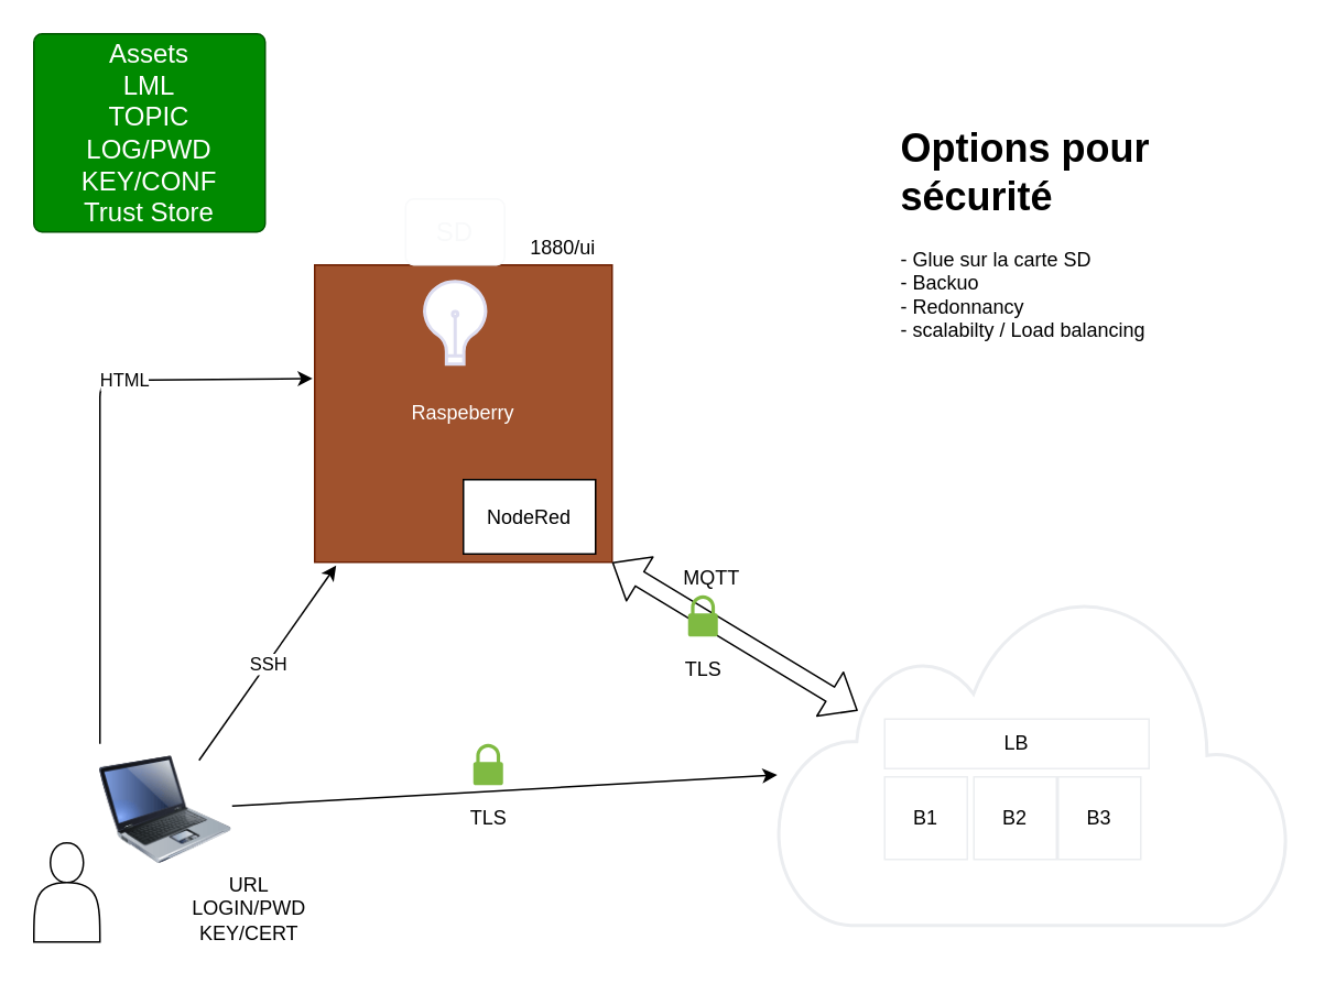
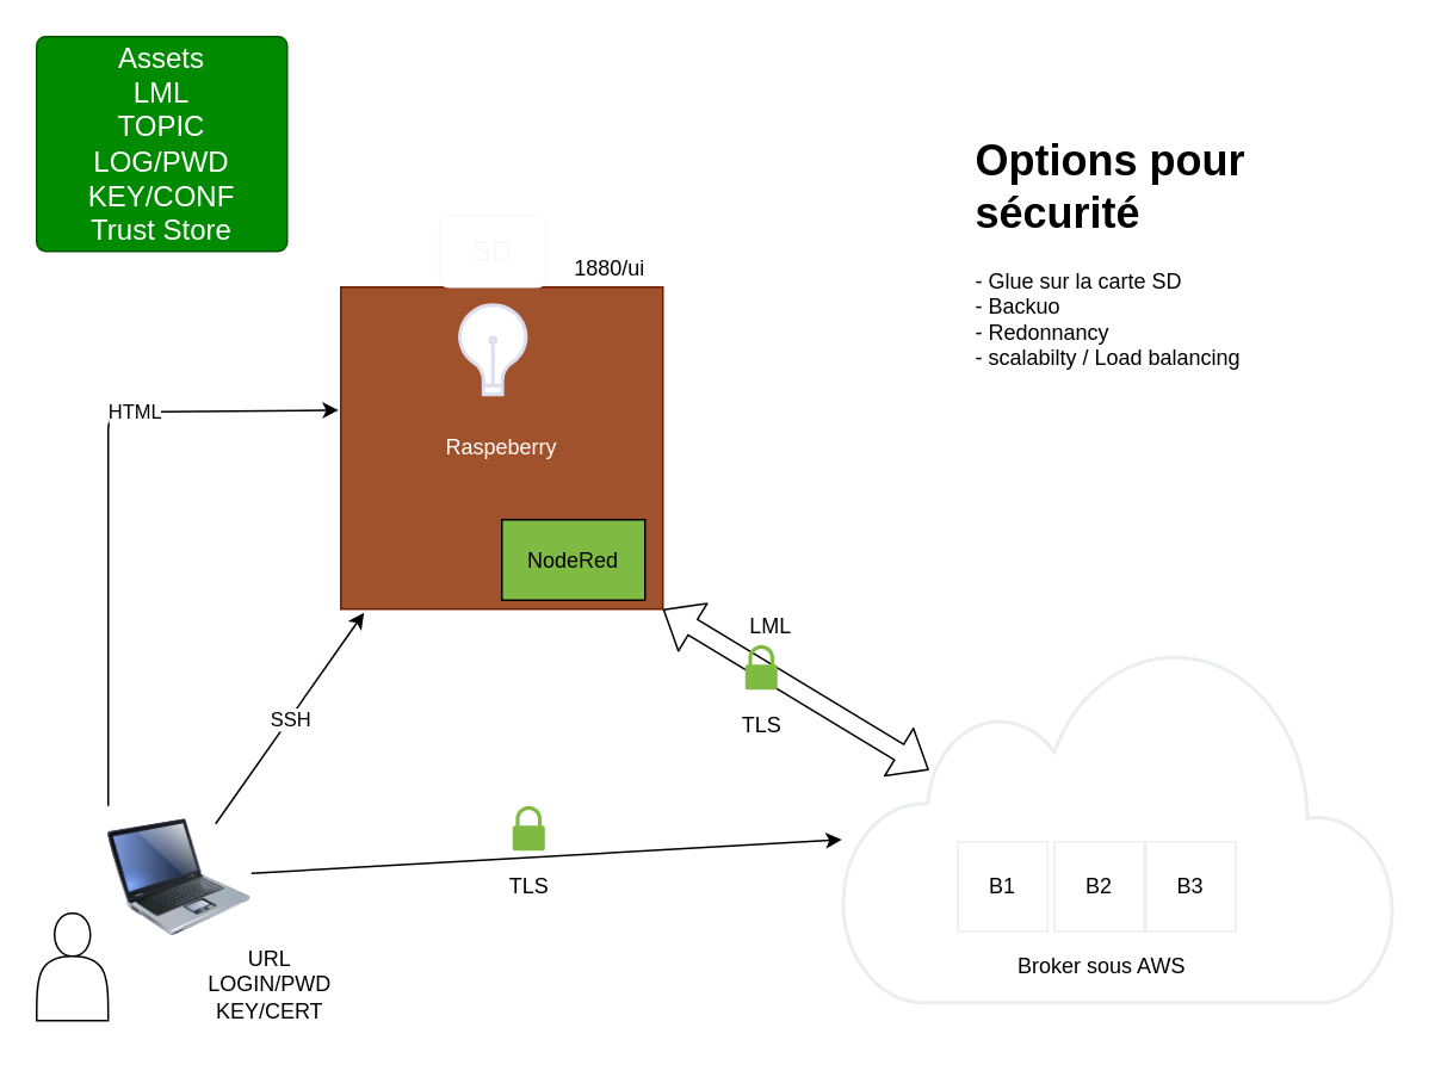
- <mxCell id="11" value="NodeRed" style="rounded=0;whiteSpace=wrap;html=1;" vertex="1" parent="1"><mxGeometry x="280" y="290" width="80" height="45" as="geometry" /></mxCell>
+ <mxCell id="11" value="NodeRed" style="rounded=0;whiteSpace=wrap;html=1;fillColor=#7fba42;" vertex="1" parent="1"><mxGeometry x="280" y="290" width="80" height="45" as="geometry" /></mxCell>
- <mxCell id="10" value="MQTT" style="text;html=1;align=center;verticalAlign=middle;resizable=0;points=[];autosize=1;strokeColor=none;fillColor=none;" vertex="1" parent="1"><mxGeometry x="400" y="335" width="60" height="30" as="geometry" /></mxCell>
+ <mxCell id="10" value="LML" style="text;html=1;align=center;verticalAlign=middle;resizable=0;points=[];autosize=1;strokeColor=none;fillColor=none;" vertex="1" parent="1"><mxGeometry x="400" y="335" width="60" height="30" as="geometry" /></mxCell>
- <mxCell id="28" value="LB" style="rounded=0;whiteSpace=wrap;html=1;strokeColor=#EBEDF0;" vertex="1" parent="1"><mxGeometry x="535" y="435" width="160" height="30" as="geometry" /></mxCell>
+ <mxCell id="6" value="Broker sous AWS" style="text;html=1;align=center;verticalAlign=middle;resizable=0;points=[];autosize=1;strokeColor=none;fillColor=none;" vertex="1" parent="1"><mxGeometry x="555" y="525" width="120" height="30" as="geometry" /></mxCell>
